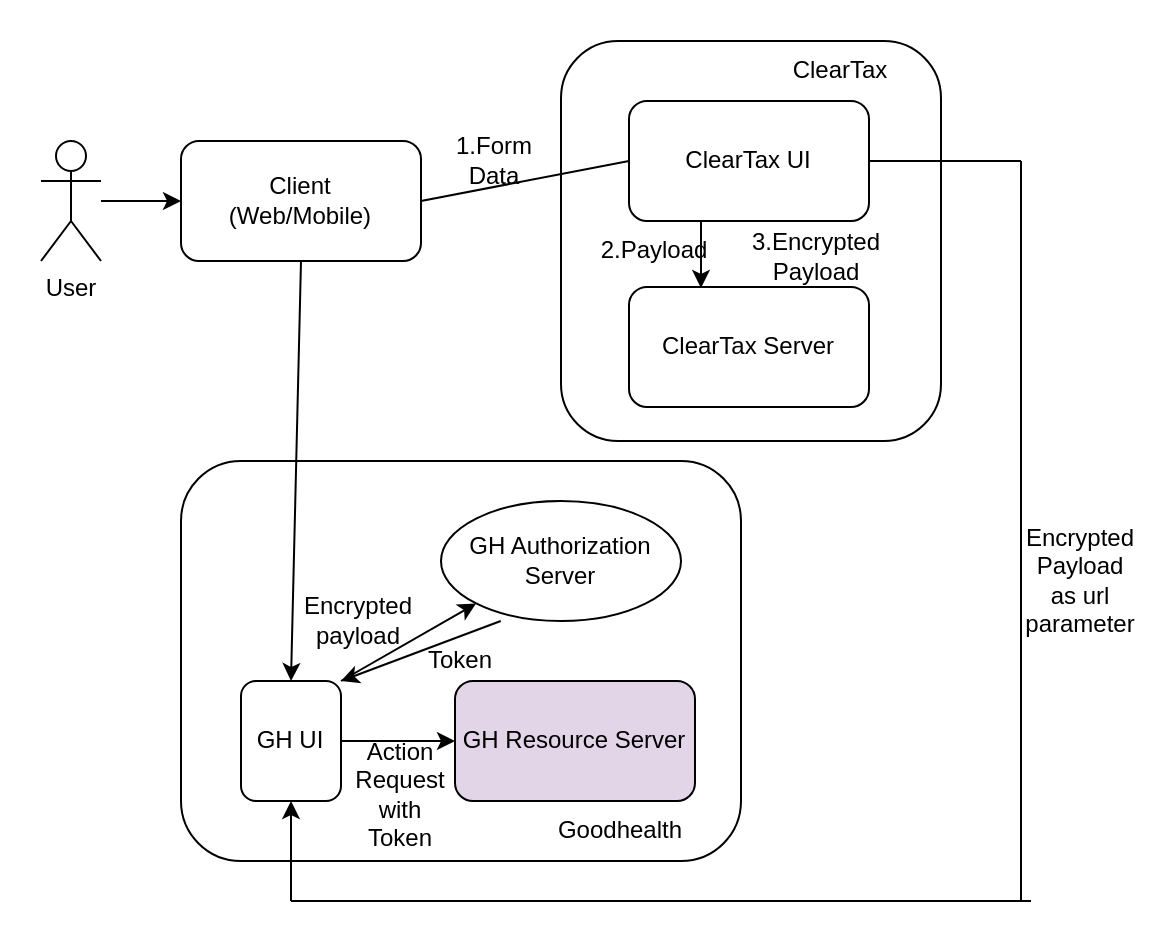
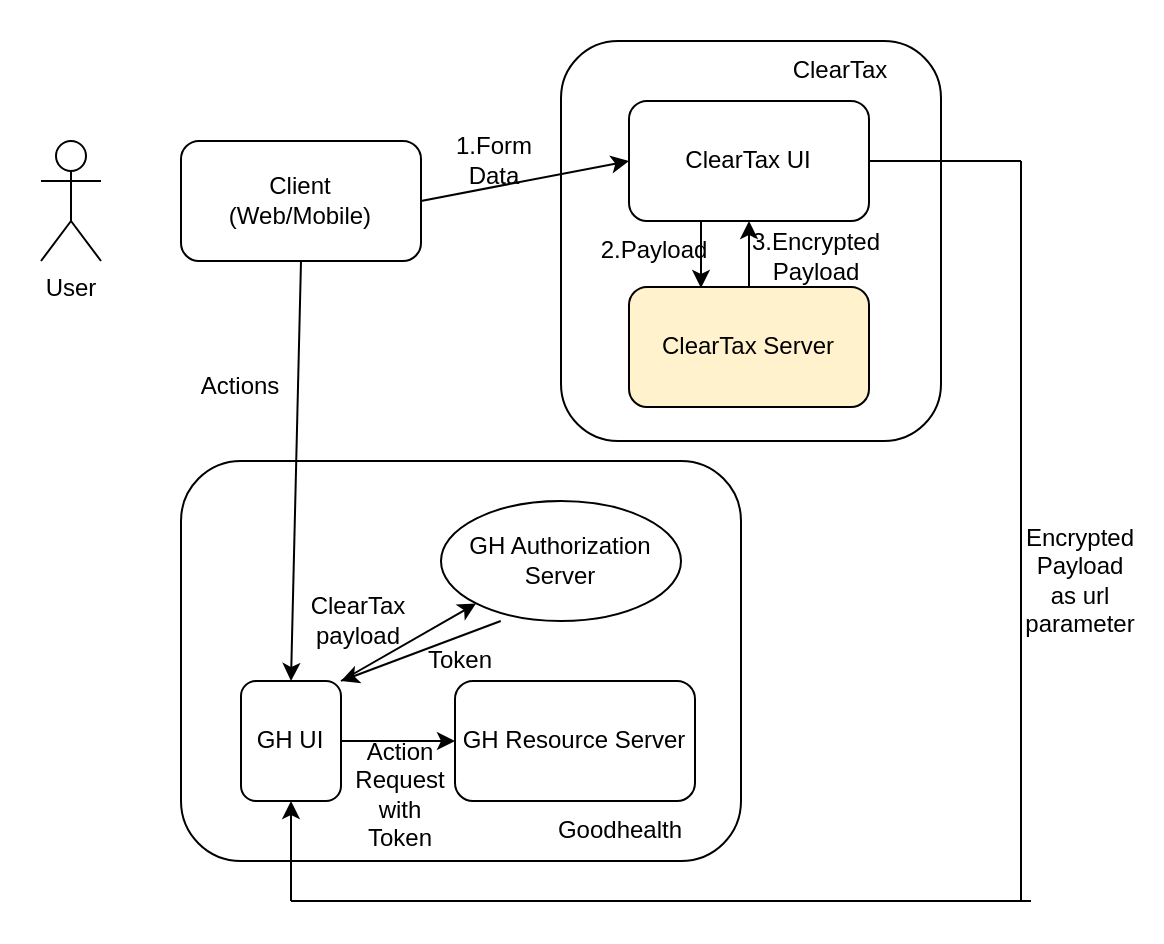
- <mxCell id="14" value="" style="endArrow=none;html=1;exitX=1;exitY=0.5;exitDx=0;exitDy=0;entryX=0;entryY=0.5;entryDx=0;entryDy=0;" parent="1" source="2" target="6" edge="1"><mxGeometry width="50" height="50" relative="1" as="geometry"><mxPoint x="210" y="130" as="sourcePoint" /><mxPoint x="260" y="80" as="targetPoint" /></mxGeometry></mxCell>
+ <mxCell id="14" value="" style="endArrow=classic;html=1;exitX=1;exitY=0.5;exitDx=0;exitDy=0;entryX=0;entryY=0.5;entryDx=0;entryDy=0;" parent="1" source="2" target="6" edge="1"><mxGeometry width="50" height="50" relative="1" as="geometry"><mxPoint x="210" y="130" as="sourcePoint" /><mxPoint x="260" y="80" as="targetPoint" /></mxGeometry></mxCell>
- <mxCell id="13" value="" style="endArrow=classic;html=1;entryX=0;entryY=0.5;entryDx=0;entryDy=0;" parent="1" source="4" target="2" edge="1"><mxGeometry width="50" height="50" relative="1" as="geometry"><mxPoint x="310" y="240" as="sourcePoint" /><mxPoint x="350" y="200" as="targetPoint" /></mxGeometry></mxCell>
+ <mxCell id="21" value="" style="endArrow=classic;html=1;exitX=0.5;exitY=0;exitDx=0;exitDy=0;entryX=0.5;entryY=1;entryDx=0;entryDy=0;" parent="1" source="7" target="6" edge="1"><mxGeometry width="50" height="50" relative="1" as="geometry"><mxPoint x="350" y="240" as="sourcePoint" /><mxPoint x="400" y="190" as="targetPoint" /></mxGeometry></mxCell>
- <mxCell id="7" value="ClearTax Server" style="rounded=1;whiteSpace=wrap;html=1;" parent="1" vertex="1"><mxGeometry x="314" y="143" width="120" height="60" as="geometry" /></mxCell>
+ <mxCell id="7" value="ClearTax Server" style="rounded=1;whiteSpace=wrap;html=1;fillColor=#fff2cc;" parent="1" vertex="1"><mxGeometry x="314" y="143" width="120" height="60" as="geometry" /></mxCell>
+ <mxCell id="31" value="Actions" style="text;html=1;strokeColor=none;fillColor=none;align=center;verticalAlign=middle;whiteSpace=wrap;rounded=0;" vertex="1" parent="1"><mxGeometry x="100" y="183" width="40" height="20" as="geometry" /></mxCell>
- <mxCell id="29" value="Encrypted&lt;br&gt;payload" style="text;html=1;strokeColor=none;fillColor=none;align=center;verticalAlign=middle;whiteSpace=wrap;rounded=0;" vertex="1" parent="1"><mxGeometry x="159" y="300" width="40" height="20" as="geometry" /></mxCell>
+ <mxCell id="29" value="ClearTax&lt;br&gt;payload" style="text;html=1;strokeColor=none;fillColor=none;align=center;verticalAlign=middle;whiteSpace=wrap;rounded=0;" vertex="1" parent="1"><mxGeometry x="159" y="300" width="40" height="20" as="geometry" /></mxCell>
- <mxCell id="11" value="GH Resource Server" style="rounded=1;whiteSpace=wrap;html=1;fillColor=#e1d5e7;" parent="1" vertex="1"><mxGeometry x="227" y="340" width="120" height="60" as="geometry" /></mxCell>
+ <mxCell id="11" value="GH Resource Server" style="rounded=1;whiteSpace=wrap;html=1;" parent="1" vertex="1"><mxGeometry x="227" y="340" width="120" height="60" as="geometry" /></mxCell>
